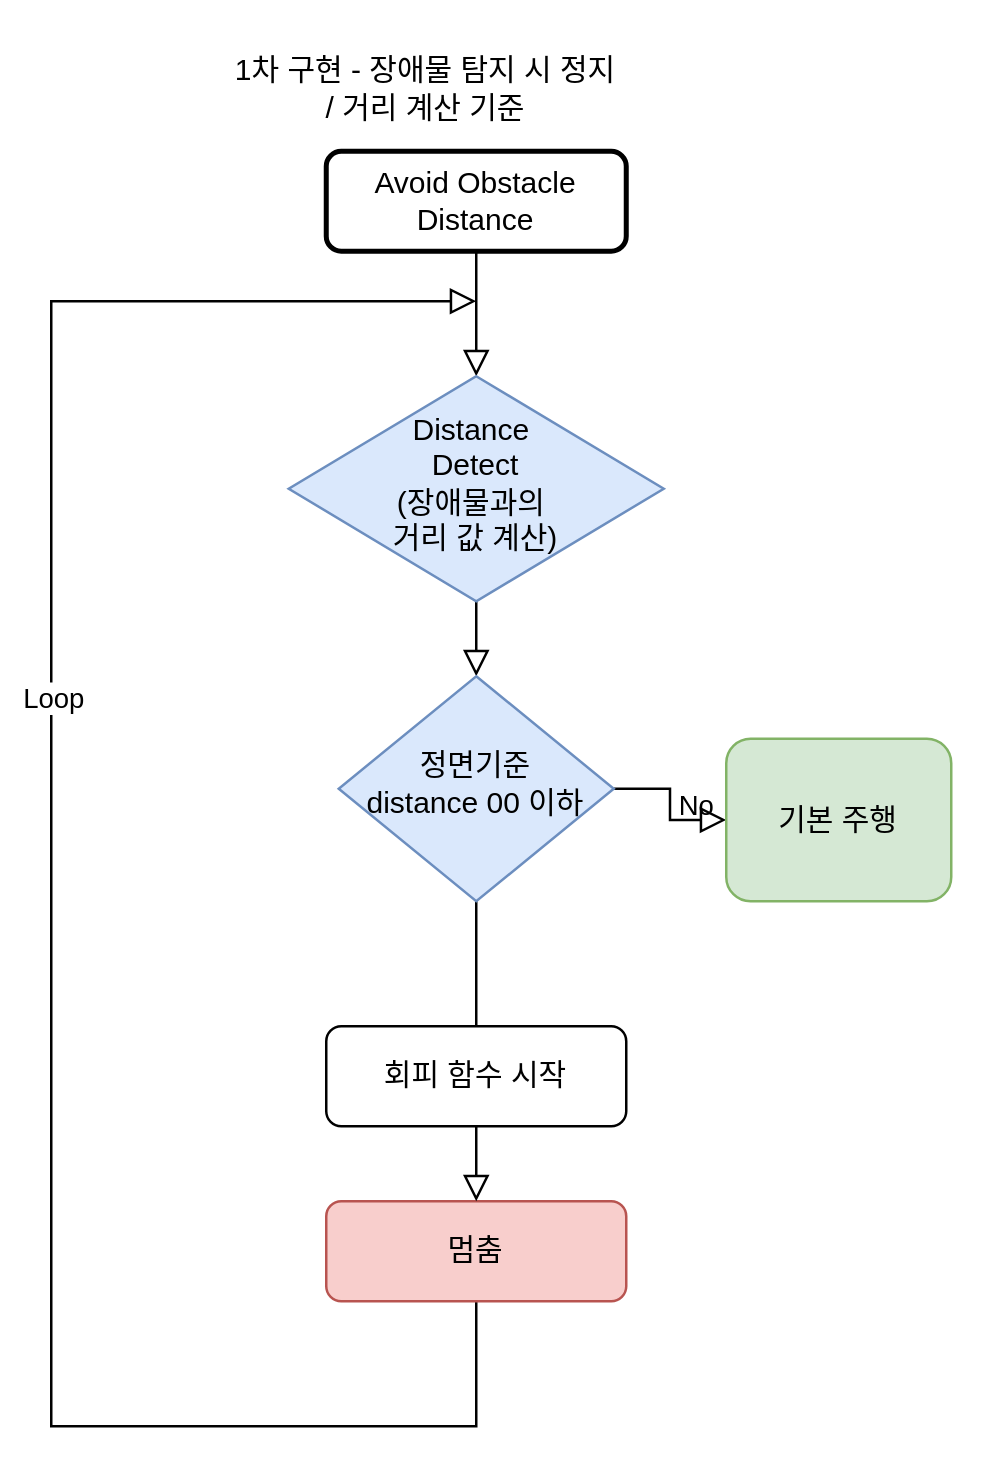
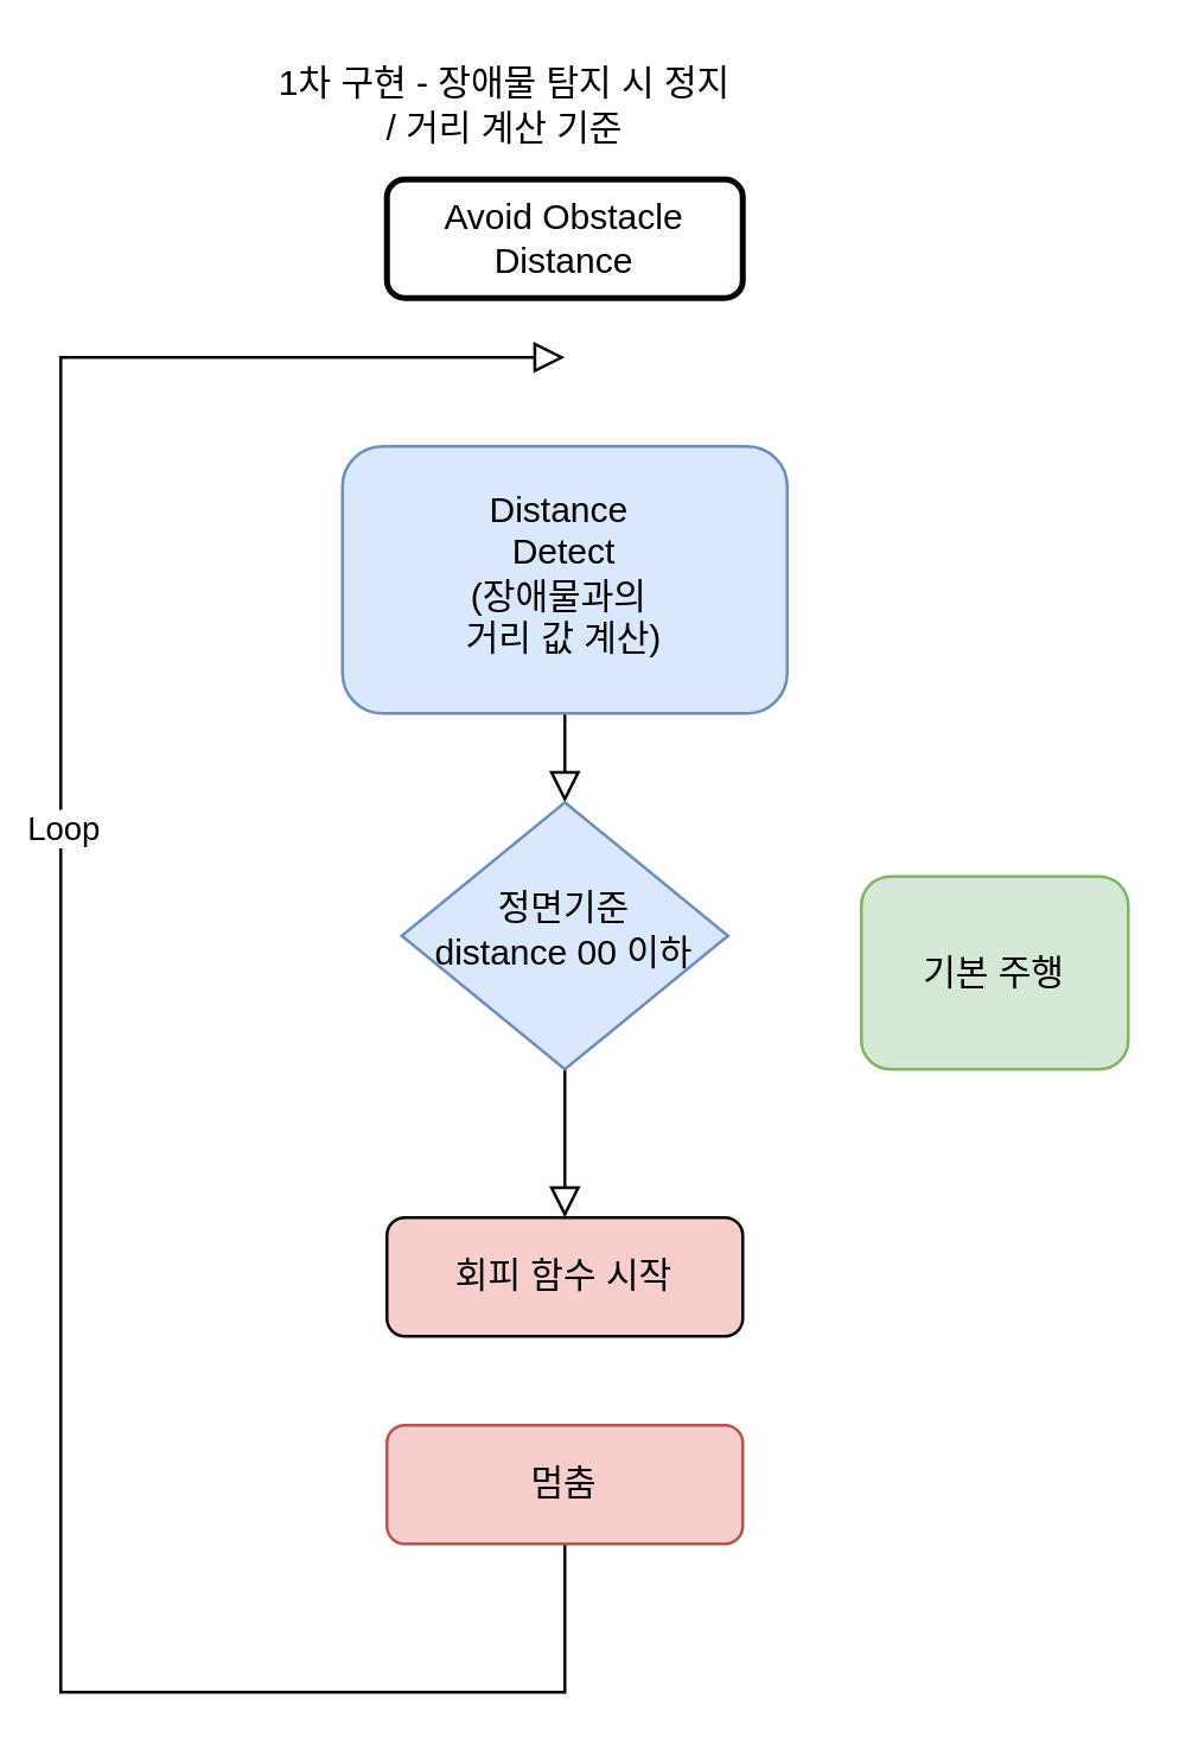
- <mxCell id="2" value="" style="rounded=0;html=1;jettySize=auto;orthogonalLoop=1;fontSize=11;endArrow=block;endFill=0;endSize=8;strokeWidth=1;shadow=0;labelBackgroundColor=none;edgeStyle=orthogonalEdgeStyle;" parent="1" source="3" target="5" edge="1"><mxGeometry relative="1" as="geometry" /></mxCell>
- <mxCell id="5" value="Distance&amp;nbsp;&lt;div&gt;Detect&lt;br&gt;(장애물과의&amp;nbsp;&lt;/div&gt;&lt;div&gt;거리 값 계산)&lt;/div&gt;" style="rhombus;whiteSpace=wrap;html=1;shadow=0;fontFamily=Helvetica;fontSize=12;align=center;strokeWidth=1;spacing=6;spacingTop=-4;fillColor=#dae8fc;strokeColor=#6c8ebf;" parent="1" vertex="1"><mxGeometry x="115" y="150" width="150" height="90" as="geometry" /></mxCell>
+ <mxCell id="5" value="Distance&amp;nbsp;&lt;div&gt;Detect&lt;br&gt;(장애물과의&amp;nbsp;&lt;/div&gt;&lt;div&gt;거리 값 계산)&lt;/div&gt;" style="whiteSpace=wrap;html=1;shadow=0;fontFamily=Helvetica;fontSize=12;align=center;strokeWidth=1;spacing=6;spacingTop=-4;fillColor=#dae8fc;strokeColor=#6c8ebf;rounded=1;" parent="1" vertex="1"><mxGeometry x="115" y="150" width="150" height="90" as="geometry" /></mxCell>
- <mxCell id="7" value="No" style="edgeStyle=orthogonalEdgeStyle;rounded=0;html=1;jettySize=auto;orthogonalLoop=1;fontSize=11;endArrow=block;endFill=0;endSize=8;strokeWidth=1;shadow=0;labelBackgroundColor=none;" parent="1" source="8" target="10" edge="1"><mxGeometry y="10" relative="1" as="geometry"><mxPoint as="offset" /></mxGeometry></mxCell>
- <mxCell id="6" value="" style="rounded=0;html=1;jettySize=auto;orthogonalLoop=1;fontSize=11;endArrow=none;endFill=0;endSize=8;strokeWidth=1;shadow=0;labelBackgroundColor=none;edgeStyle=orthogonalEdgeStyle;" parent="1" source="8" target="9" edge="1"><mxGeometry x="-0.6" y="20" relative="1" as="geometry"><mxPoint as="offset" /></mxGeometry></mxCell>
+ <mxCell id="6" value="" style="rounded=0;html=1;jettySize=auto;orthogonalLoop=1;fontSize=11;endArrow=block;endFill=0;endSize=8;strokeWidth=1;shadow=0;labelBackgroundColor=none;edgeStyle=orthogonalEdgeStyle;" parent="1" source="8" target="9" edge="1"><mxGeometry x="-0.6" y="20" relative="1" as="geometry"><mxPoint as="offset" /></mxGeometry></mxCell>
- <mxCell id="9" value="회피 함수 시작" style="rounded=1;whiteSpace=wrap;html=1;fontSize=12;glass=0;strokeWidth=1;shadow=0;" parent="1" vertex="1"><mxGeometry x="130" y="410" width="120" height="40" as="geometry" /></mxCell>
+ <mxCell id="9" value="회피 함수 시작" style="rounded=1;whiteSpace=wrap;html=1;fontSize=12;glass=0;strokeWidth=1;shadow=0;fillColor=#f8cecc;" parent="1" vertex="1"><mxGeometry x="130" y="410" width="120" height="40" as="geometry" /></mxCell>
- <mxCell id="14" value="" style="rounded=0;html=1;jettySize=auto;orthogonalLoop=1;fontSize=11;endArrow=block;endFill=0;endSize=8;strokeWidth=1;shadow=0;labelBackgroundColor=none;edgeStyle=orthogonalEdgeStyle;exitX=0.5;exitY=1;exitDx=0;exitDy=0;entryX=0.5;entryY=0;entryDx=0;entryDy=0;" parent="1" source="9" target="13" edge="1"><mxGeometry x="-0.6" y="20" relative="1" as="geometry"><mxPoint as="offset" /><mxPoint x="200" y="370" as="sourcePoint" /><mxPoint x="200" y="420" as="targetPoint" /><Array as="points"><mxPoint x="190" y="460" /><mxPoint x="190" y="460" /></Array></mxGeometry></mxCell>
